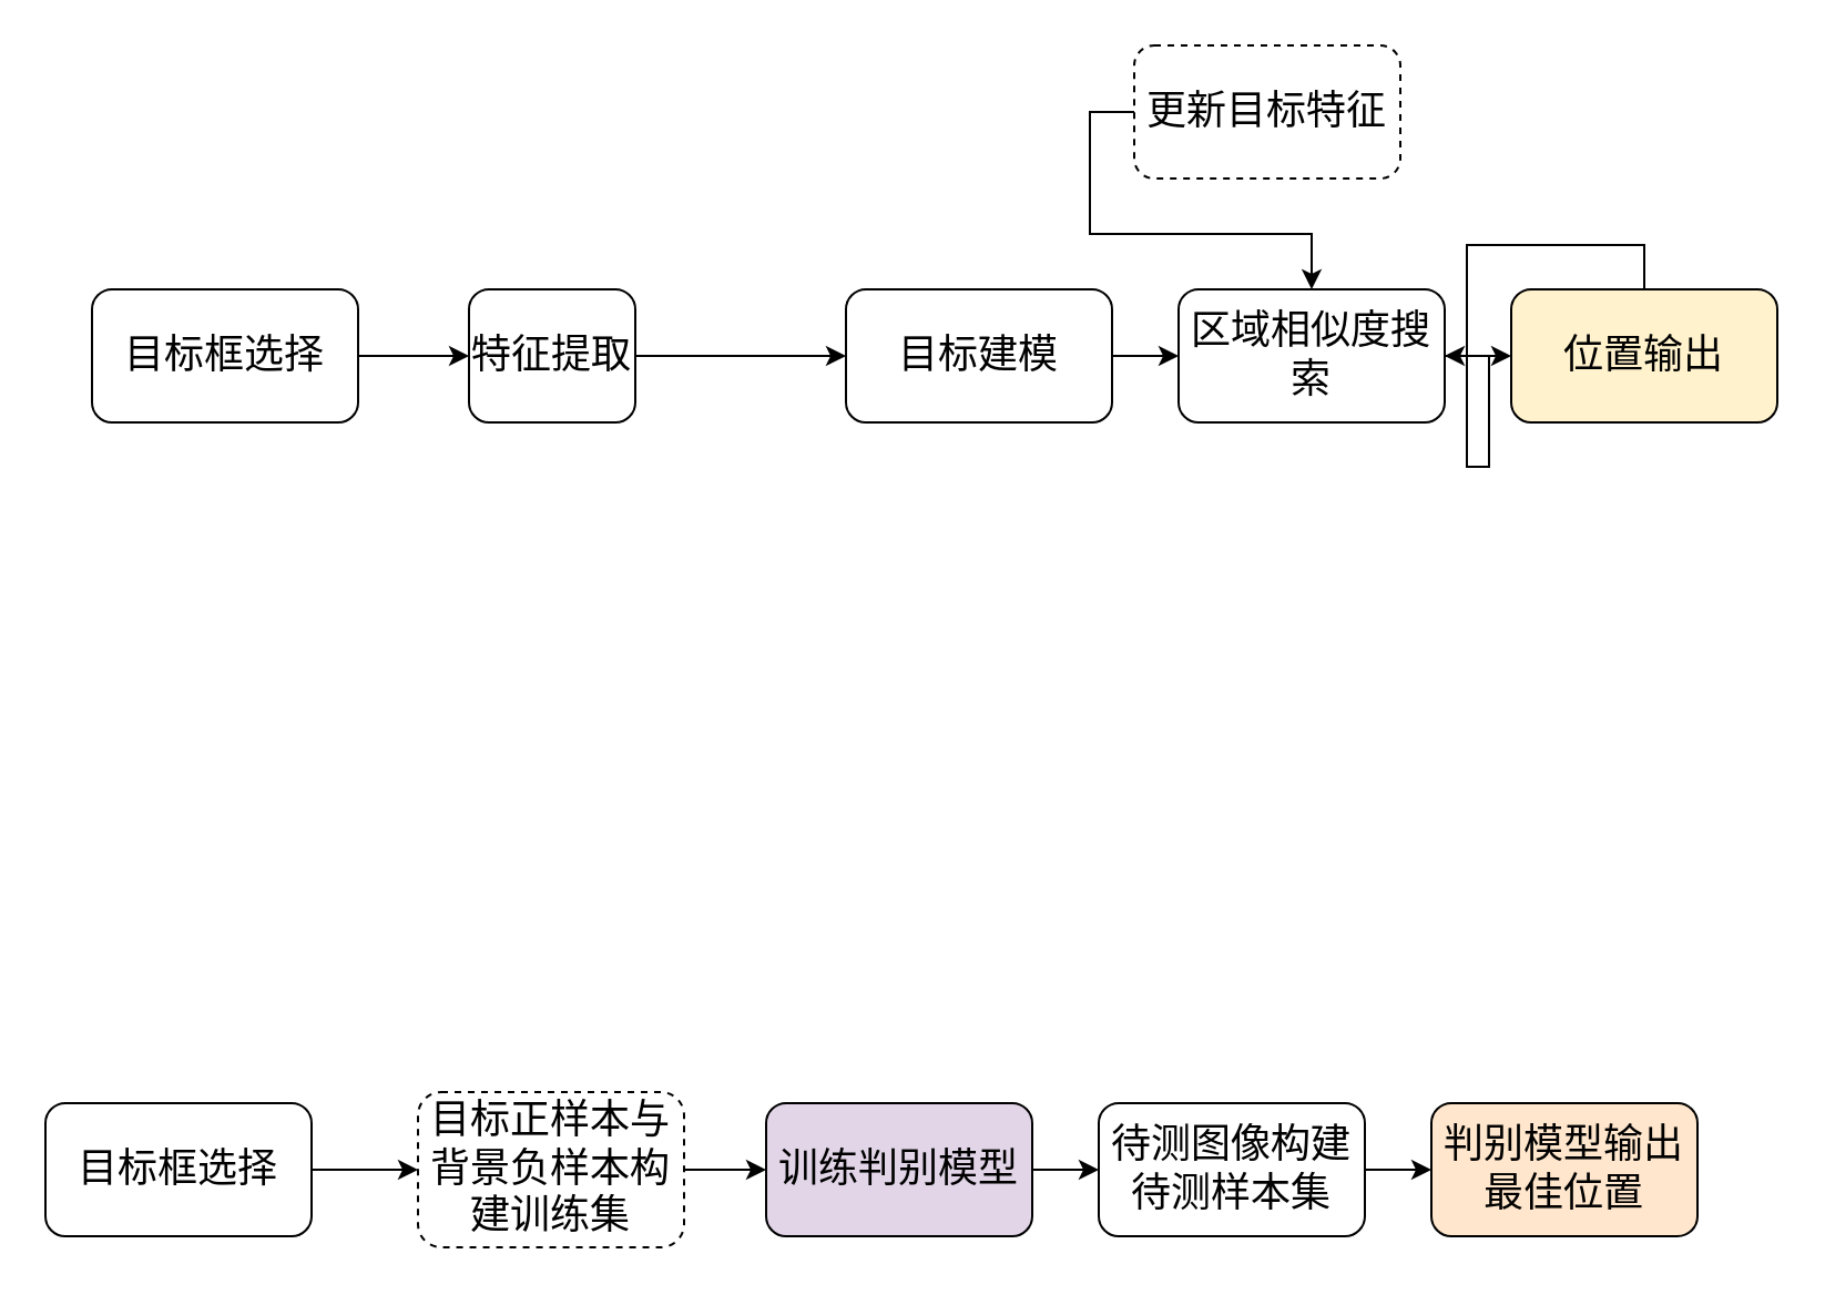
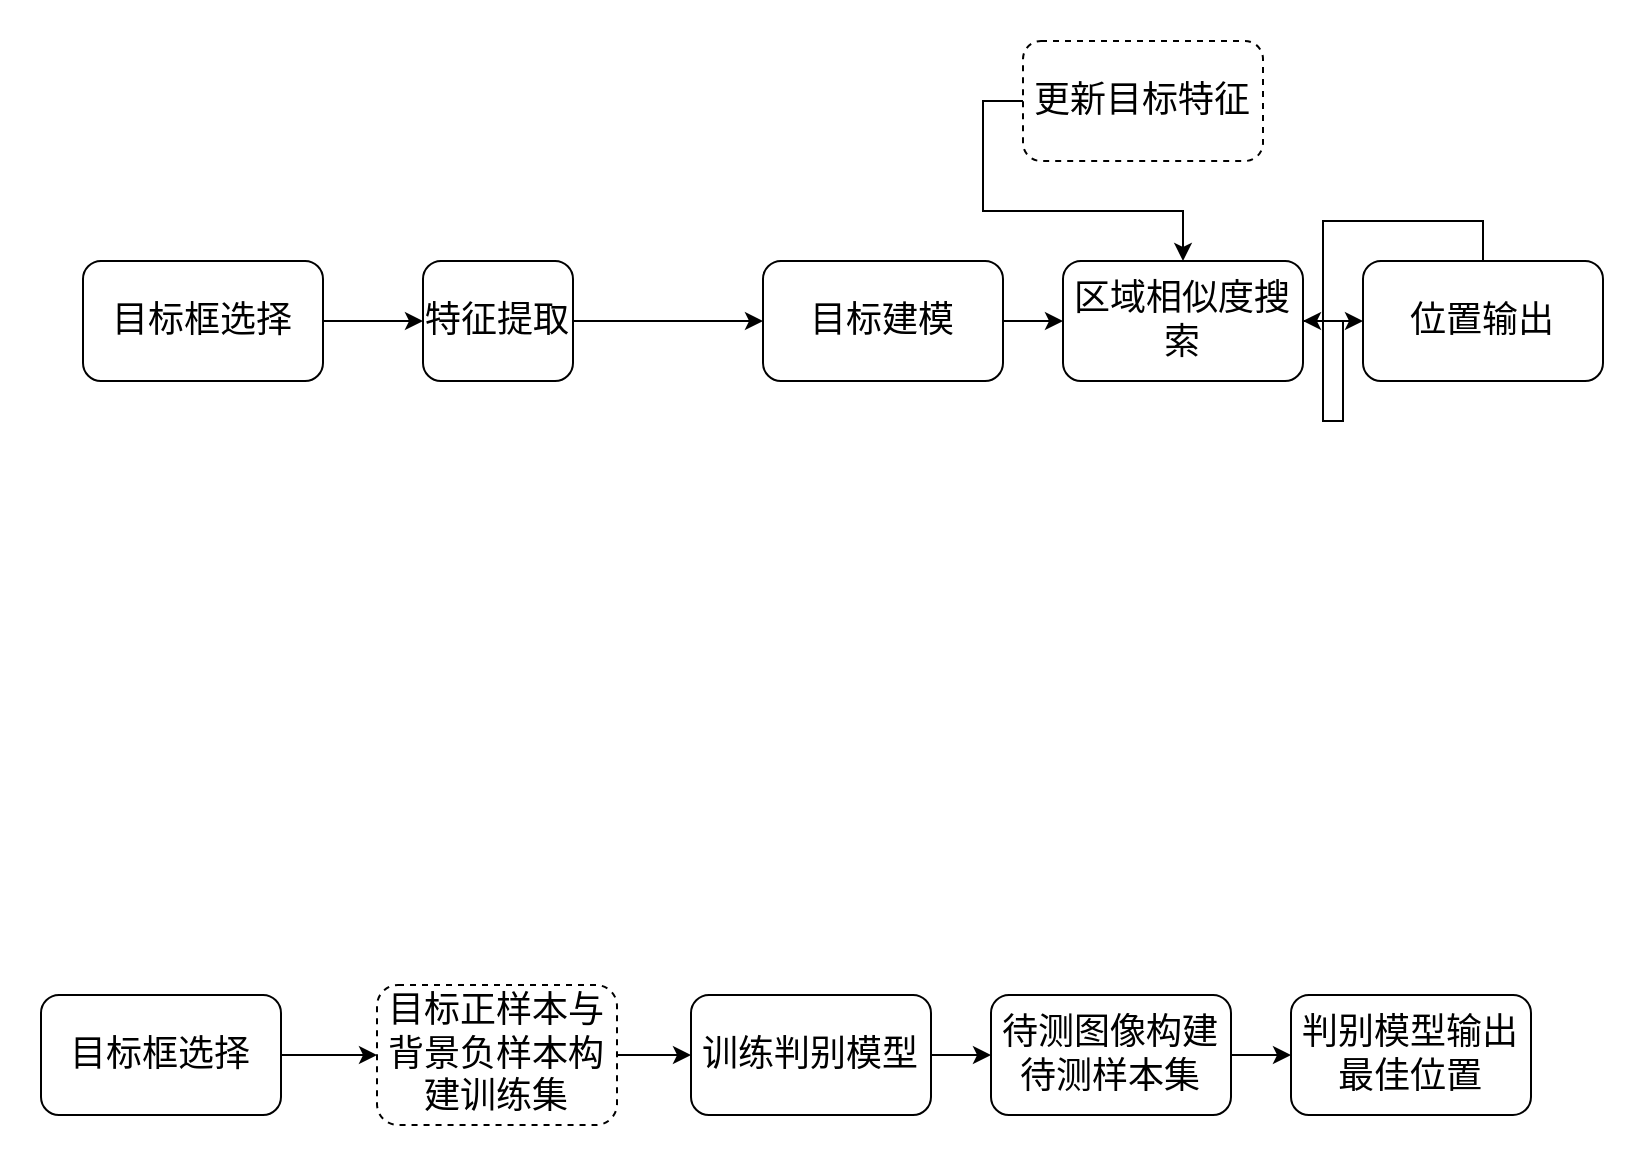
- <mxCell id="11" value="&lt;font style=&quot;font-size: 18px;&quot;&gt;位置输出&lt;/font&gt;" style="whiteSpace=wrap;html=1;rounded=1;fillColor=#fff2cc;" parent="1" vertex="1"><mxGeometry x="681" y="130" width="120" height="60" as="geometry" /></mxCell>
+ <mxCell id="11" value="&lt;font style=&quot;font-size: 18px;&quot;&gt;位置输出&lt;/font&gt;" style="whiteSpace=wrap;html=1;rounded=1;" parent="1" vertex="1"><mxGeometry x="681" y="130" width="120" height="60" as="geometry" /></mxCell>
- <mxCell id="19" value="&lt;font style=&quot;font-size: 18px;&quot;&gt;训练判别模型&lt;/font&gt;" style="whiteSpace=wrap;html=1;rounded=1;fillColor=#e1d5e7;" parent="1" vertex="1"><mxGeometry x="345" y="497" width="120" height="60" as="geometry" /></mxCell>
+ <mxCell id="19" value="&lt;font style=&quot;font-size: 18px;&quot;&gt;训练判别模型&lt;/font&gt;" style="whiteSpace=wrap;html=1;rounded=1;" parent="1" vertex="1"><mxGeometry x="345" y="497" width="120" height="60" as="geometry" /></mxCell>
- <mxCell id="22" value="&lt;font style=&quot;font-size: 18px;&quot;&gt;判别模型输出最佳位置&lt;/font&gt;" style="whiteSpace=wrap;html=1;rounded=1;fillColor=#ffe6cc;" parent="1" vertex="1"><mxGeometry x="645" y="497" width="120" height="60" as="geometry" /></mxCell>
+ <mxCell id="22" value="&lt;font style=&quot;font-size: 18px;&quot;&gt;判别模型输出最佳位置&lt;/font&gt;" style="whiteSpace=wrap;html=1;rounded=1;" parent="1" vertex="1"><mxGeometry x="645" y="497" width="120" height="60" as="geometry" /></mxCell>
